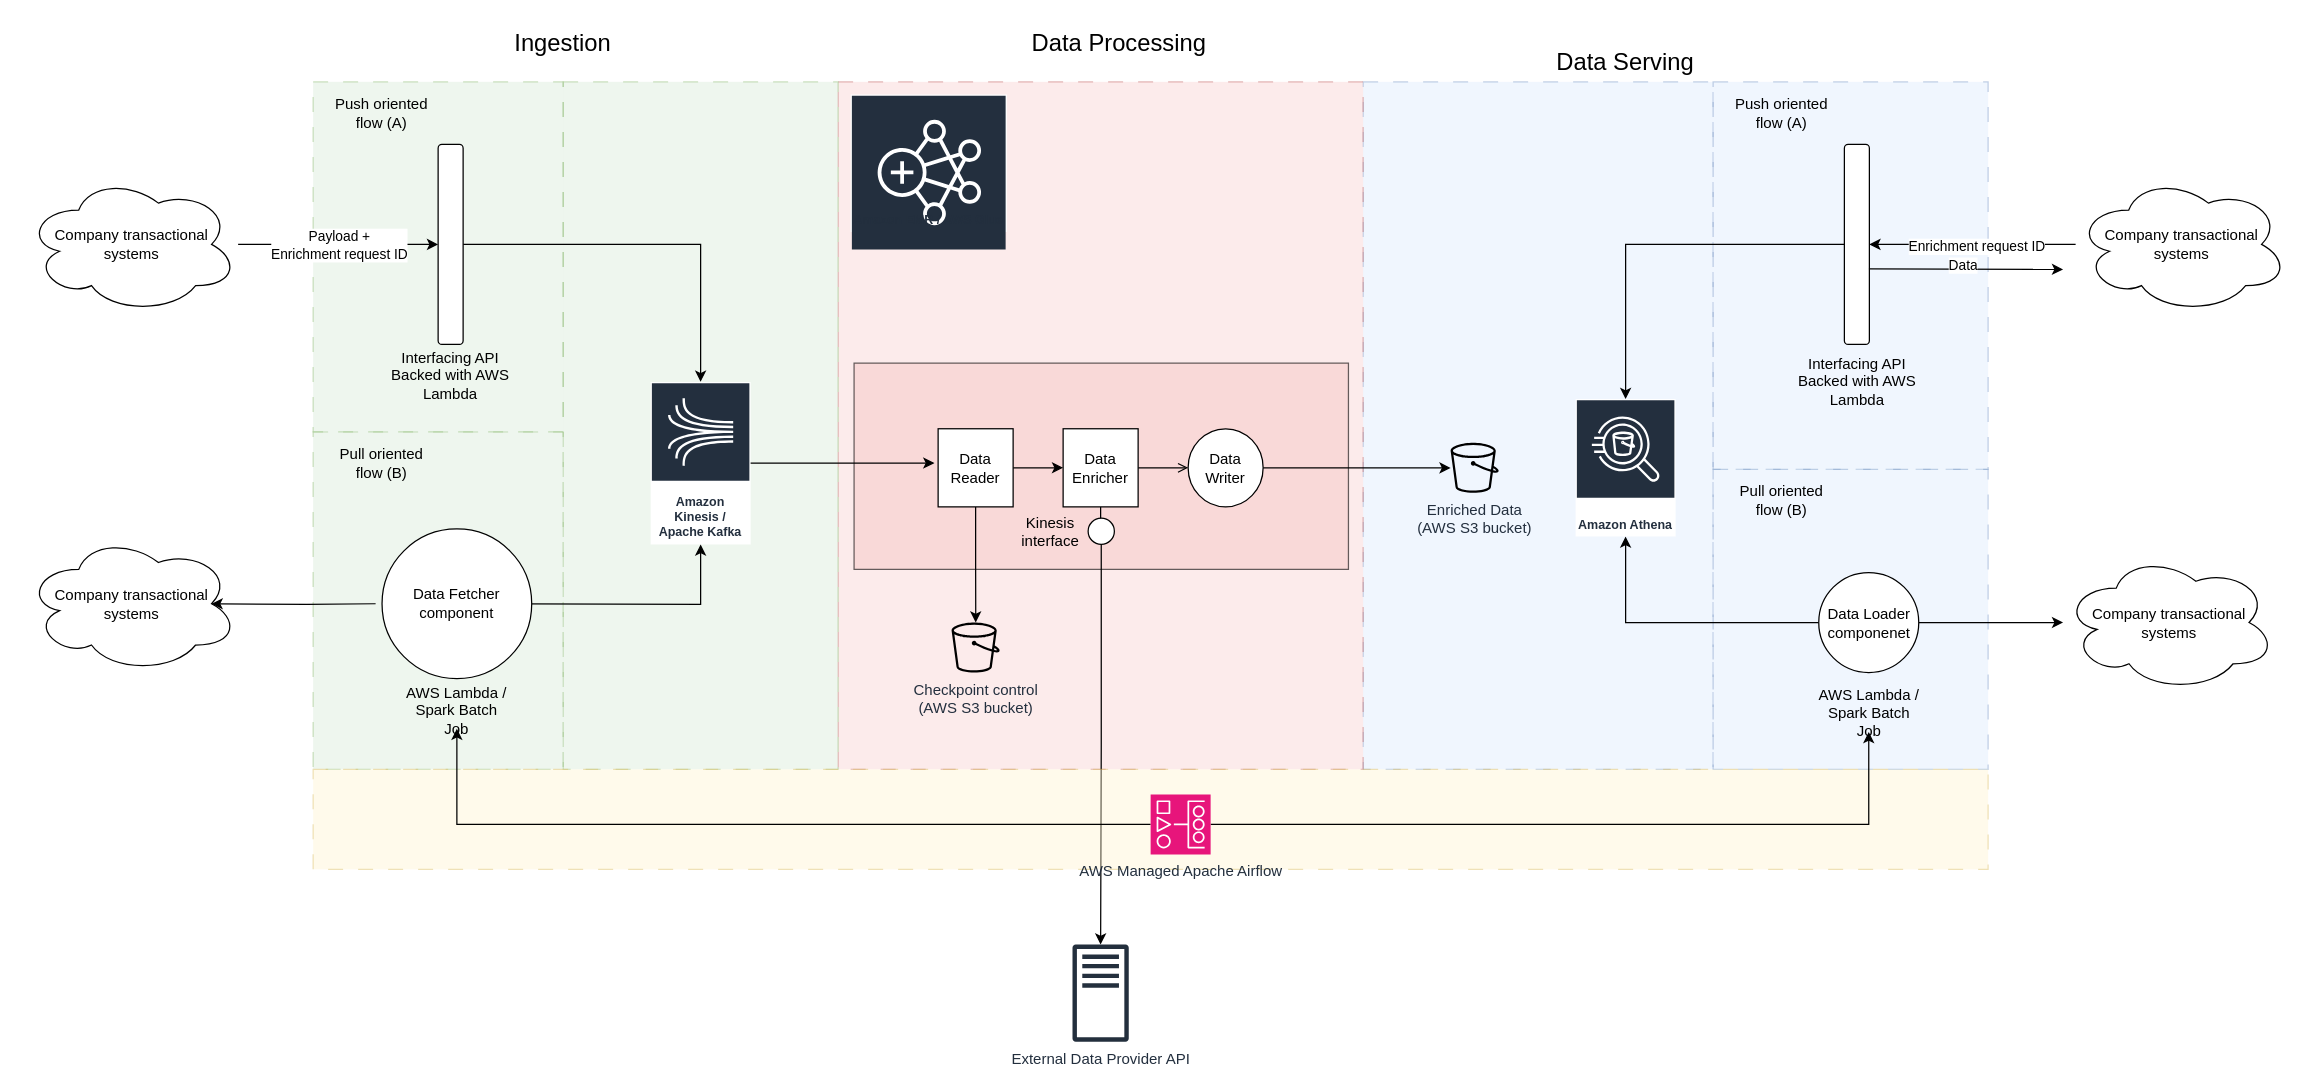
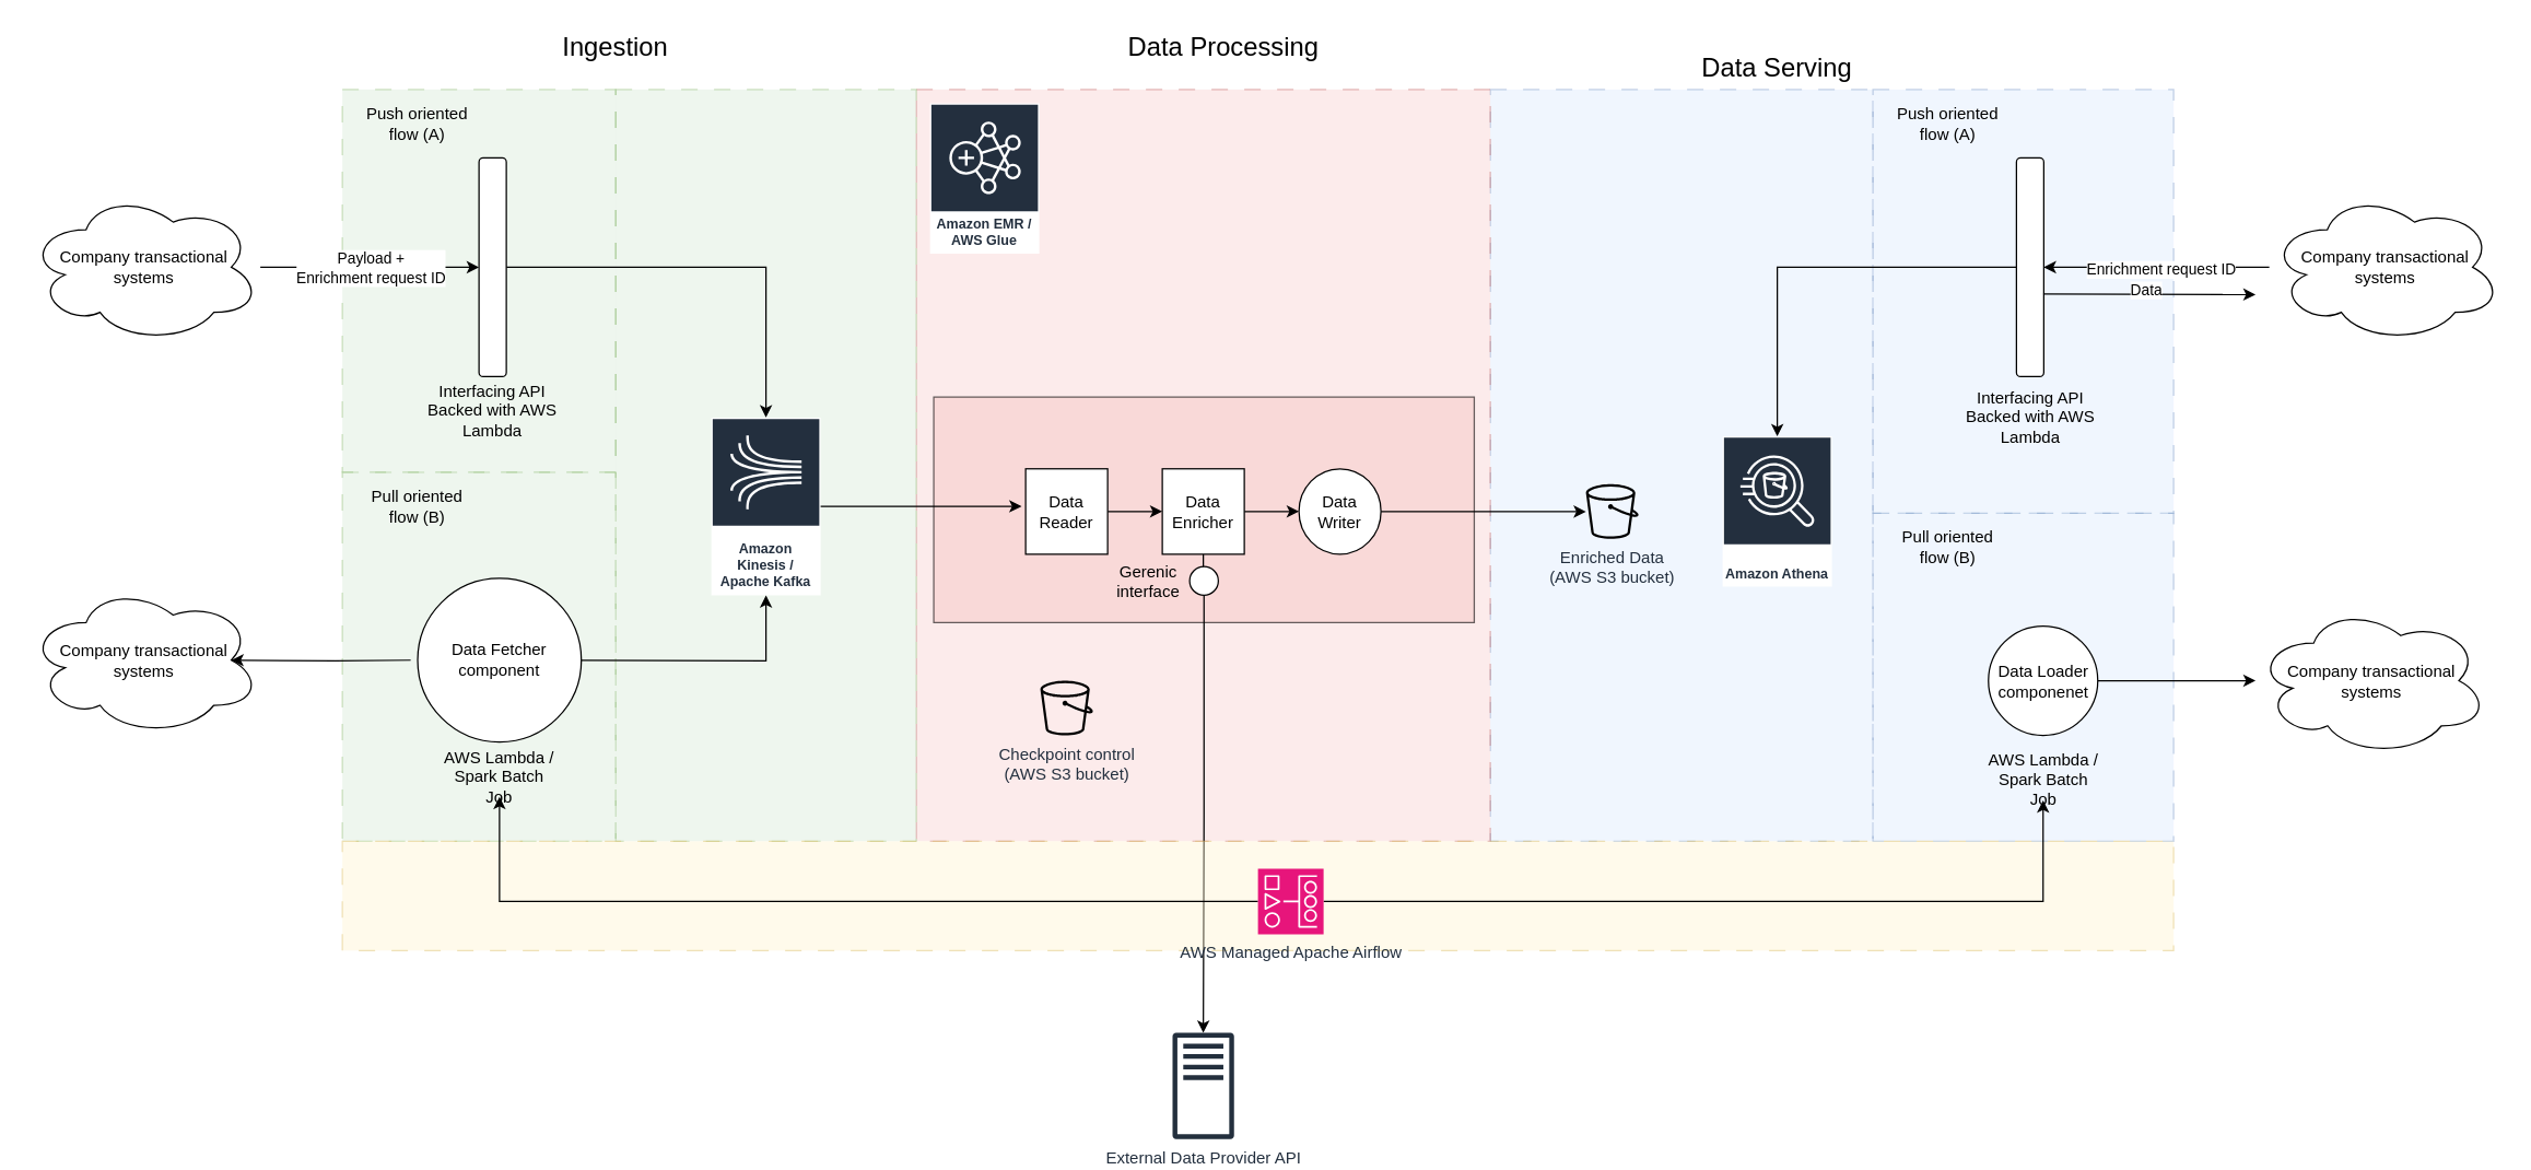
- <mxCell id="31" value="Amazon EMR / AWS Glue" style="sketch=0;outlineConnect=0;fontColor=#232F3E;gradientColor=none;strokeColor=#ffffff;fillColor=#232F3E;dashed=0;verticalLabelPosition=middle;verticalAlign=bottom;align=center;html=1;whiteSpace=wrap;fontSize=10;fontStyle=1;spacing=3;shape=mxgraph.aws4.productIcon;prIcon=mxgraph.aws4.emr;" vertex="1" parent="1"><mxGeometry x="680" y="75" width="125" height="110" as="geometry" /></mxCell>
+ <mxCell id="31" value="Amazon EMR / AWS Glue" style="sketch=0;outlineConnect=0;fontColor=#232F3E;gradientColor=none;strokeColor=#ffffff;fillColor=#232F3E;dashed=0;verticalLabelPosition=middle;verticalAlign=bottom;align=center;html=1;whiteSpace=wrap;fontSize=10;fontStyle=1;spacing=3;shape=mxgraph.aws4.productIcon;prIcon=mxgraph.aws4.emr;" vertex="1" parent="1"><mxGeometry x="680" y="75" width="80" height="110" as="geometry" /></mxCell>
- <mxCell id="26" style="edgeStyle=orthogonalEdgeStyle;rounded=0;orthogonalLoop=1;jettySize=auto;html=1;exitX=1;exitY=0.5;exitDx=0;exitDy=0;entryX=0;entryY=0.5;entryDx=0;entryDy=0;endArrow=open;" edge="1" parent="1" source="28" target="30"><mxGeometry relative="1" as="geometry" /></mxCell>
+ <mxCell id="26" style="edgeStyle=orthogonalEdgeStyle;rounded=0;orthogonalLoop=1;jettySize=auto;html=1;exitX=1;exitY=0.5;exitDx=0;exitDy=0;entryX=0;entryY=0.5;entryDx=0;entryDy=0;" edge="1" parent="1" source="28" target="30"><mxGeometry relative="1" as="geometry" /></mxCell>
- <mxCell id="35" value="Kinesis interface" style="text;html=1;strokeColor=none;fillColor=none;align=center;verticalAlign=middle;whiteSpace=wrap;rounded=0;" vertex="1" parent="1"><mxGeometry x="810" y="410" width="60" height="30" as="geometry" /></mxCell>
+ <mxCell id="35" value="Gerenic interface" style="text;html=1;strokeColor=none;fillColor=none;align=center;verticalAlign=middle;whiteSpace=wrap;rounded=0;" vertex="1" parent="1"><mxGeometry x="810" y="410" width="60" height="30" as="geometry" /></mxCell>
- <mxCell id="24" style="edgeStyle=orthogonalEdgeStyle;rounded=0;orthogonalLoop=1;jettySize=auto;html=1;" edge="1" parent="1" source="25" target="39"><mxGeometry relative="1" as="geometry" /></mxCell>
- <mxCell id="42" style="edgeStyle=orthogonalEdgeStyle;rounded=0;orthogonalLoop=1;jettySize=auto;html=1;exitX=0;exitY=0.5;exitDx=0;exitDy=0;" edge="1" parent="1" source="57" target="46"><mxGeometry relative="1" as="geometry"><mxPoint x="1431" y="497.5" as="sourcePoint" /></mxGeometry></mxCell>
